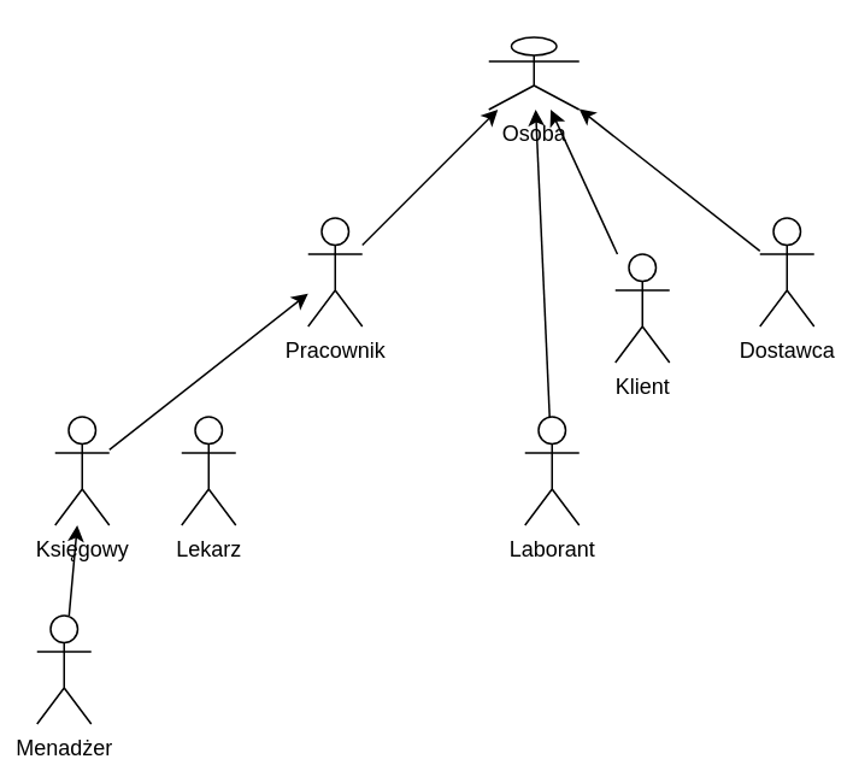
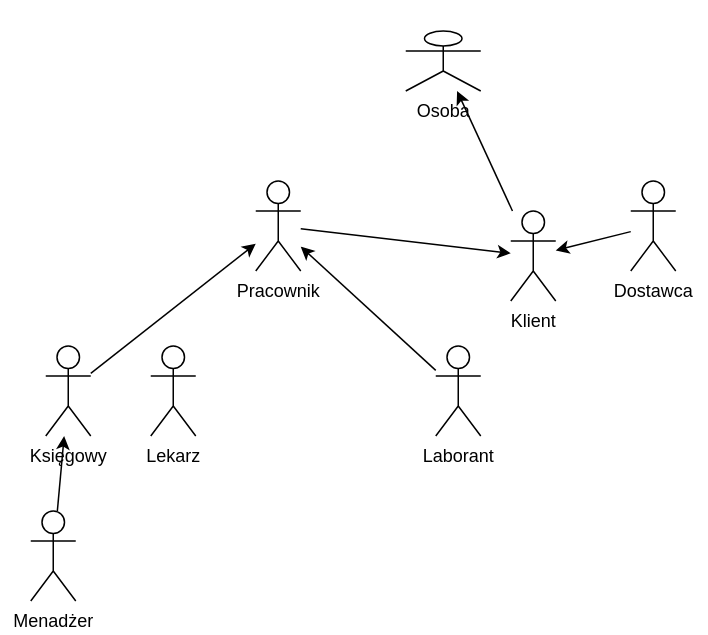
- <mxCell id="12" value="" style="endArrow=classic;html=1;" edge="1" parent="1" source="3" target="2"><mxGeometry width="50" height="50" relative="1" as="geometry"><mxPoint x="210" y="140" as="sourcePoint" /><mxPoint x="260" y="90" as="targetPoint" /></mxGeometry></mxCell>
+ <mxCell id="12" value="" style="endArrow=classic;html=1;" edge="1" parent="1" source="3" target="4"><mxGeometry width="50" height="50" relative="1" as="geometry"><mxPoint x="210" y="140" as="sourcePoint" /><mxPoint x="260" y="90" as="targetPoint" /></mxGeometry></mxCell>
- <mxCell id="8" style="edgeStyle=none;html=1;" edge="1" parent="1" source="9" target="2"><mxGeometry relative="1" as="geometry" /></mxCell>
+ <mxCell id="8" style="edgeStyle=none;html=1;" edge="1" parent="1" source="9" target="4"><mxGeometry relative="1" as="geometry" /></mxCell>
- <mxCell id="6" style="edgeStyle=none;html=1;" edge="1" parent="1" source="7" target="2"><mxGeometry relative="1" as="geometry"><mxPoint x="200" y="180" as="targetPoint" /></mxGeometry></mxCell>
+ <mxCell id="6" style="edgeStyle=none;html=1;" edge="1" parent="1" source="7" target="3"><mxGeometry relative="1" as="geometry"><mxPoint x="200" y="180" as="targetPoint" /></mxGeometry></mxCell>
